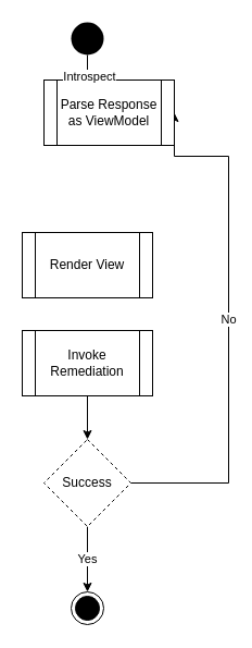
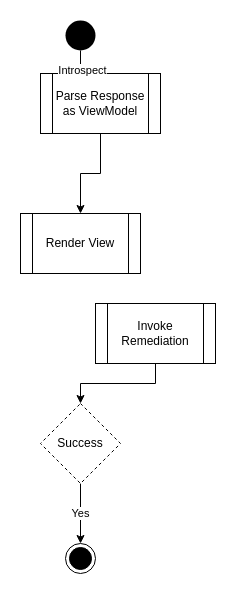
+ <mxCell id="9" style="edgeStyle=orthogonalEdgeStyle;rounded=0;orthogonalLoop=1;jettySize=auto;html=1;entryX=0.5;entryY=0;entryDx=0;entryDy=0;" edge="1" parent="1" source="10" target="2"><mxGeometry relative="1" as="geometry" /></mxCell>
- <mxCell id="6" value="No" style="edgeStyle=orthogonalEdgeStyle;rounded=0;orthogonalLoop=1;jettySize=auto;html=1;entryX=1;entryY=0.5;entryDx=0;entryDy=0;" edge="1" parent="1" source="7" target="10"><mxGeometry relative="1" as="geometry"><mxPoint x="220" y="140" as="targetPoint" /><Array as="points"><mxPoint x="210" y="443" /><mxPoint x="210" y="143" /></Array></mxGeometry></mxCell>
- <mxCell id="4" value="Invoke Remediation" style="shape=process;whiteSpace=wrap;html=1;backgroundOutline=1;" vertex="1" parent="1"><mxGeometry x="20" y="303" width="120" height="60" as="geometry" /></mxCell>
+ <mxCell id="4" value="Invoke Remediation" style="shape=process;whiteSpace=wrap;html=1;backgroundOutline=1;" vertex="1" parent="1"><mxGeometry x="95" y="303" width="120" height="60" as="geometry" /></mxCell>
